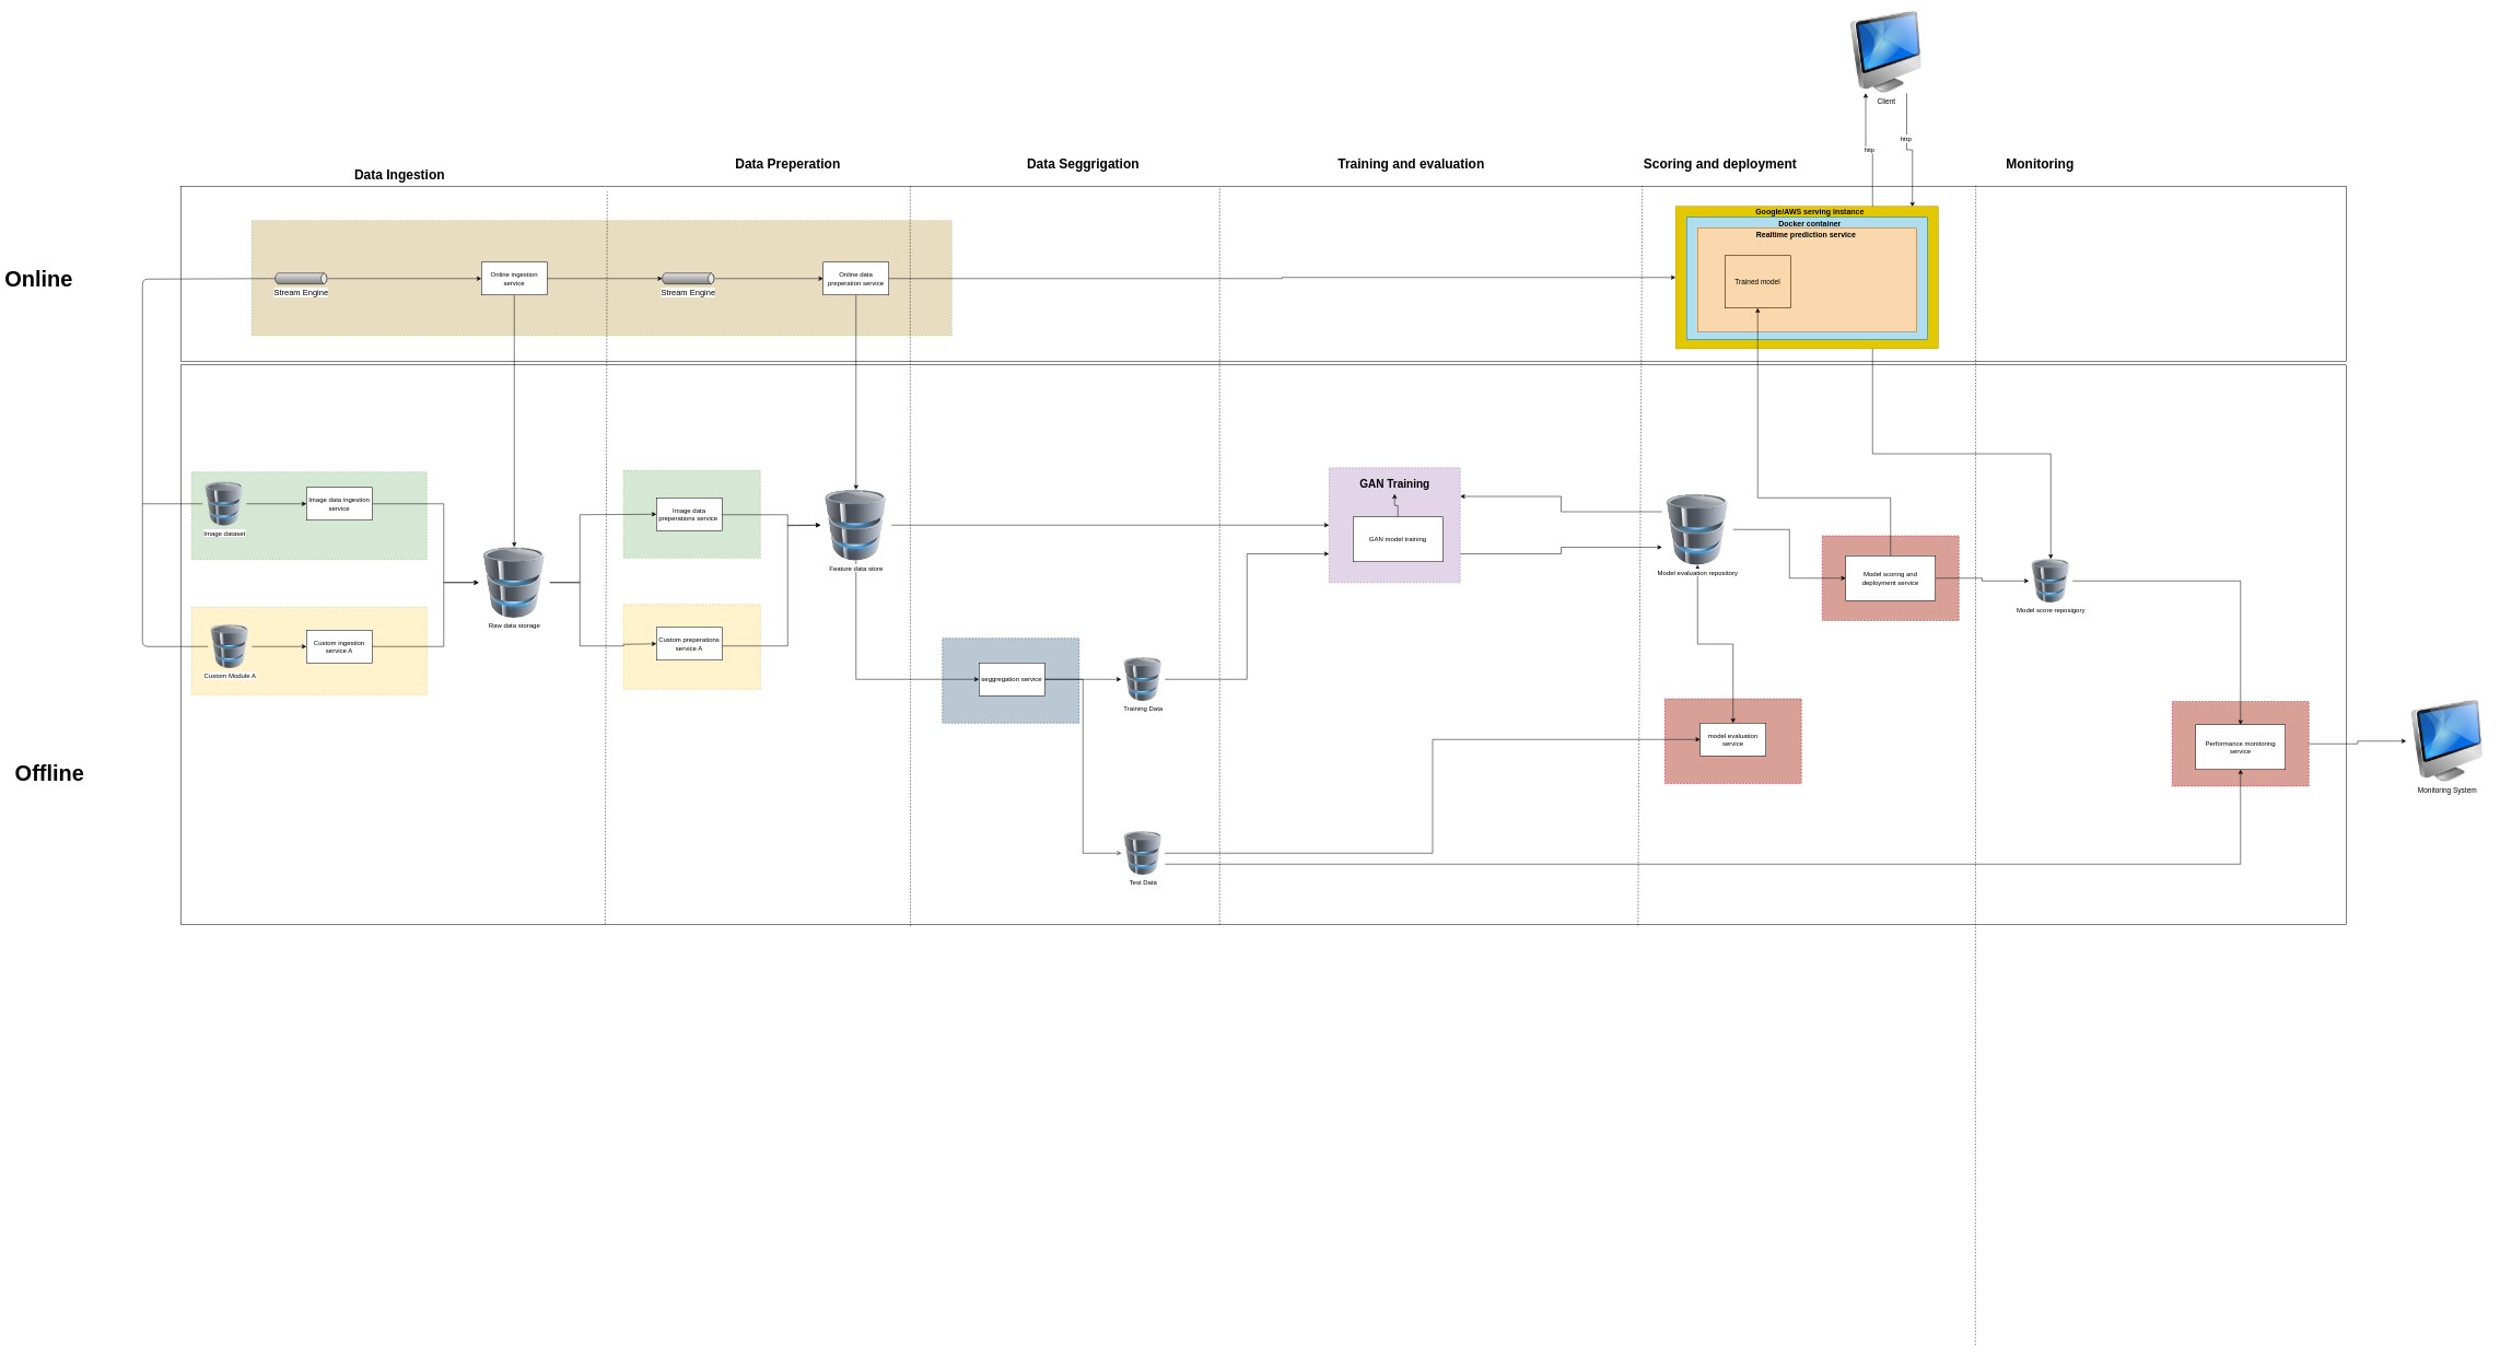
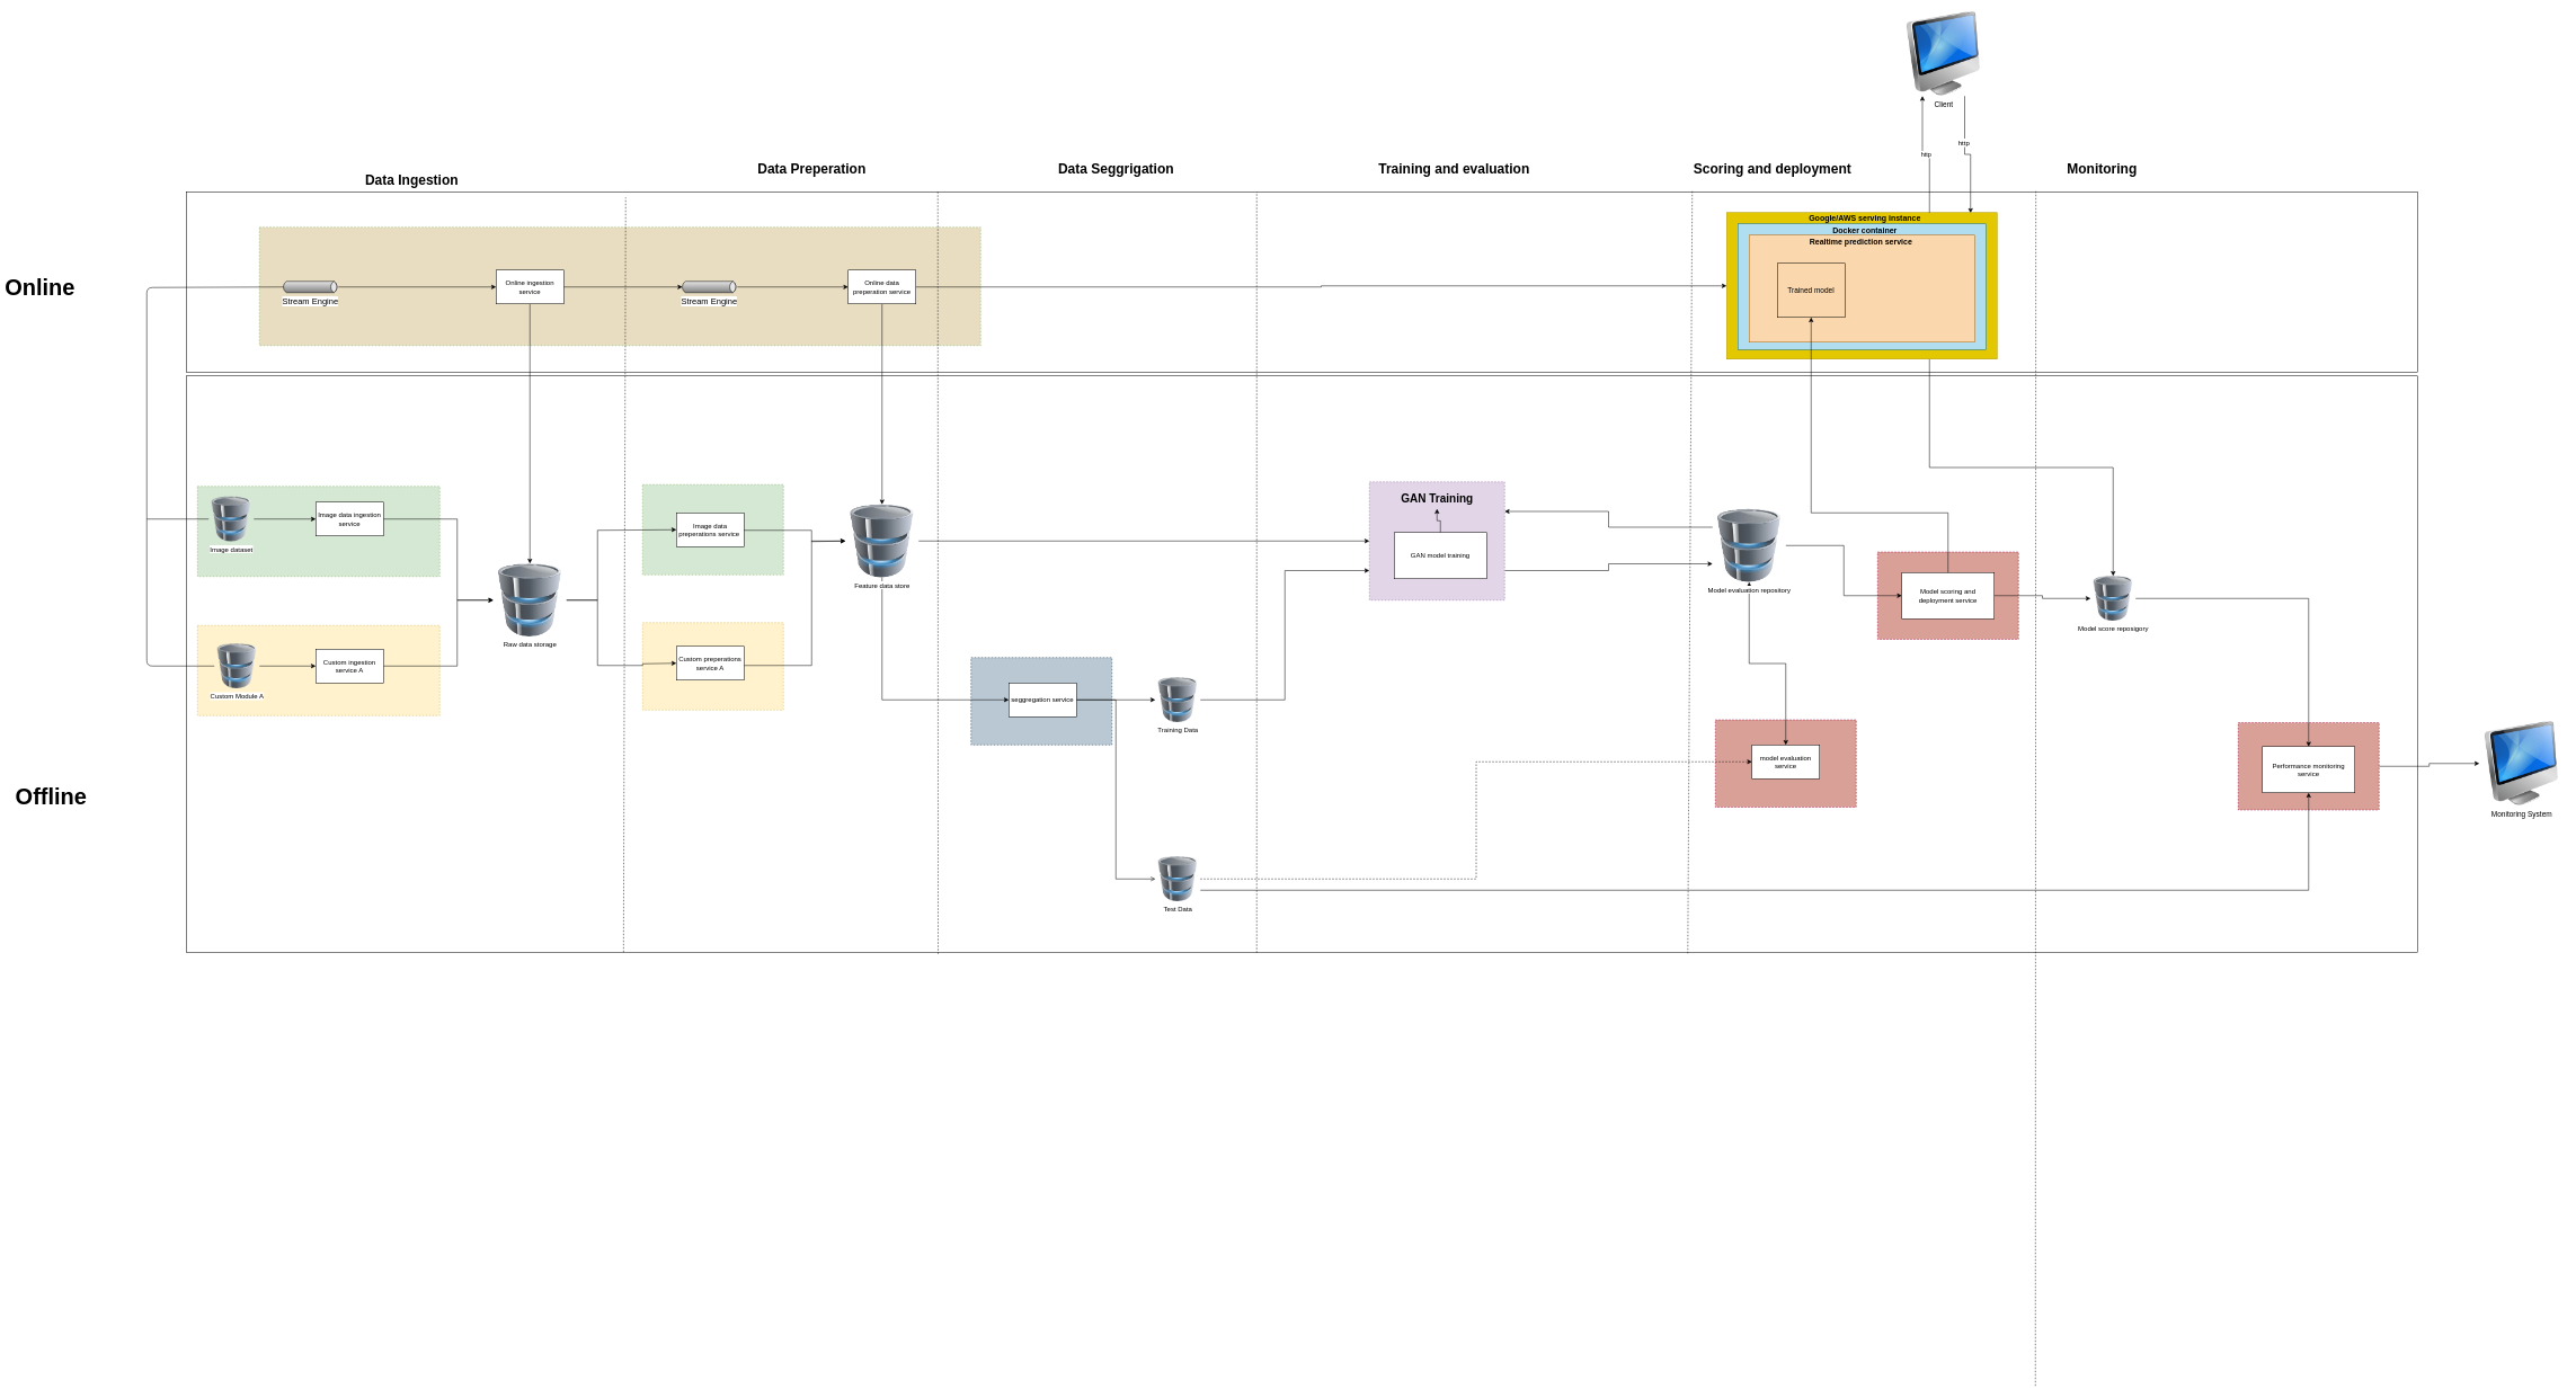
- <mxCell id="56" style="edgeStyle=orthogonalEdgeStyle;rounded=0;orthogonalLoop=1;jettySize=auto;html=1;entryX=0;entryY=0.5;entryDx=0;entryDy=0;" edge="1" parent="1" source="57" target="65"><mxGeometry relative="1" as="geometry" /></mxCell>
+ <mxCell id="56" style="edgeStyle=orthogonalEdgeStyle;rounded=0;orthogonalLoop=1;jettySize=auto;html=1;entryX=0;entryY=0.5;entryDx=0;entryDy=0;dashed=1;" edge="1" parent="1" source="57" target="65"><mxGeometry relative="1" as="geometry" /></mxCell>
